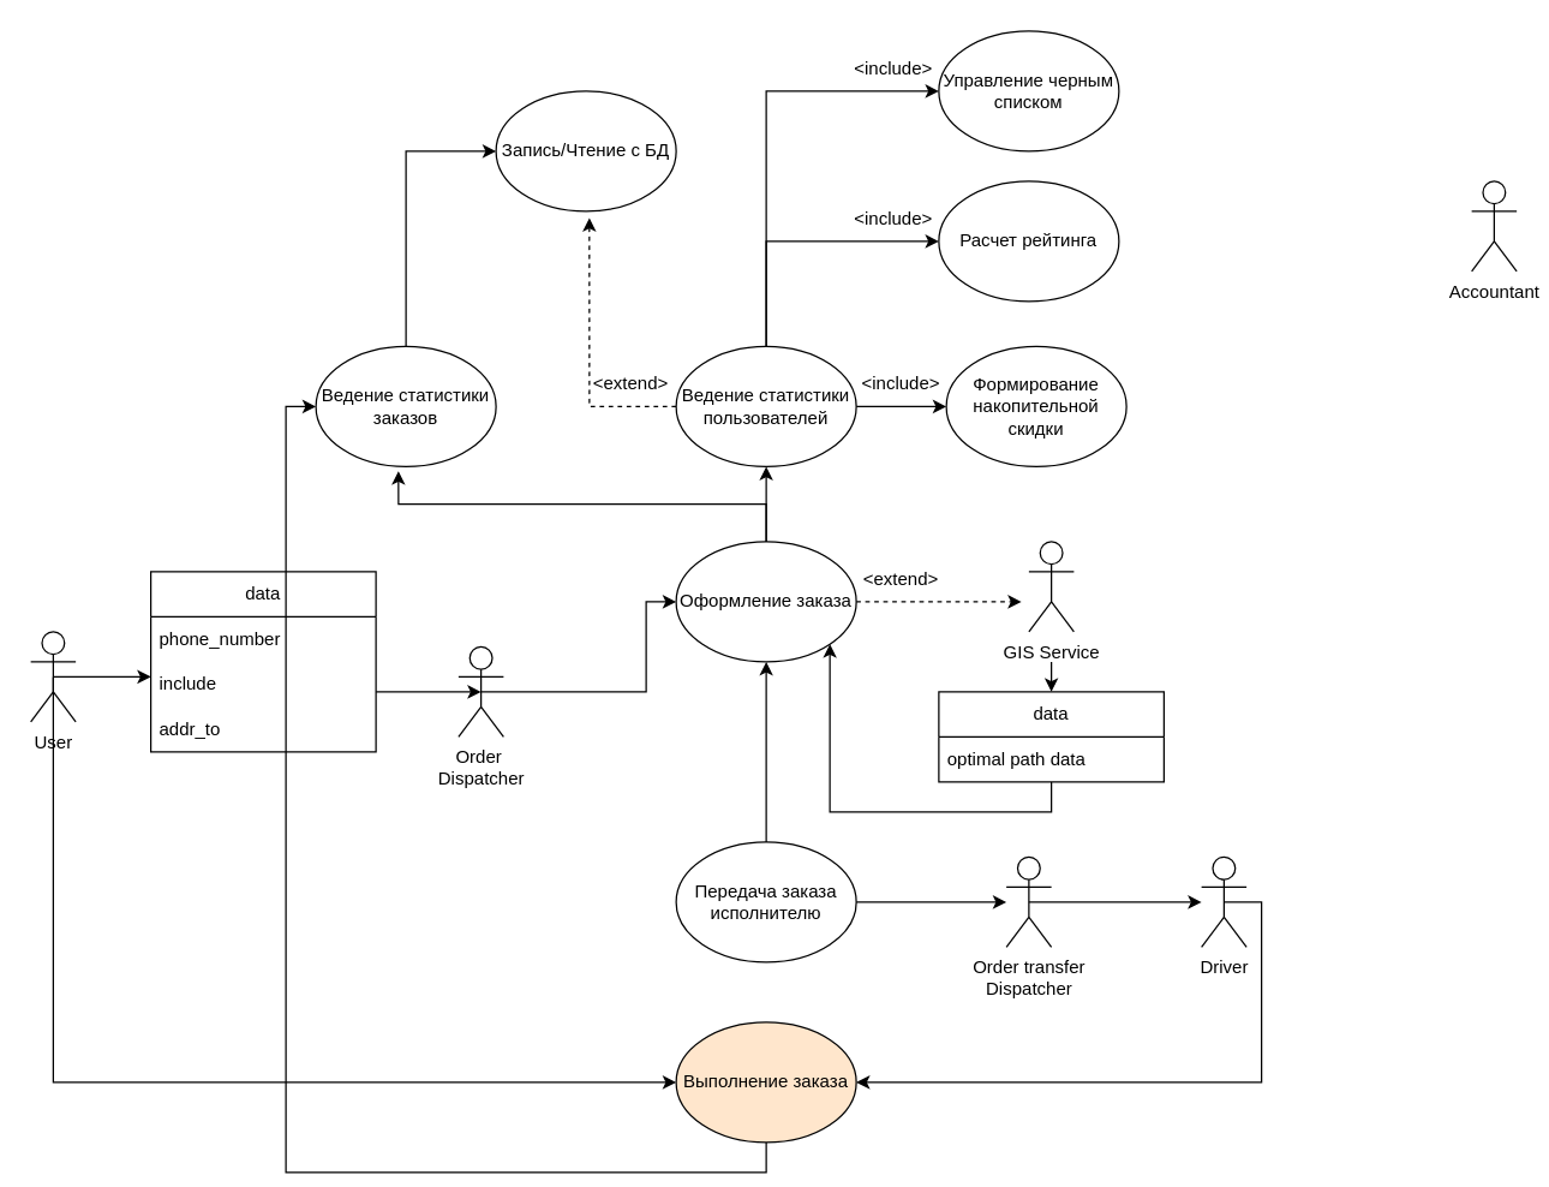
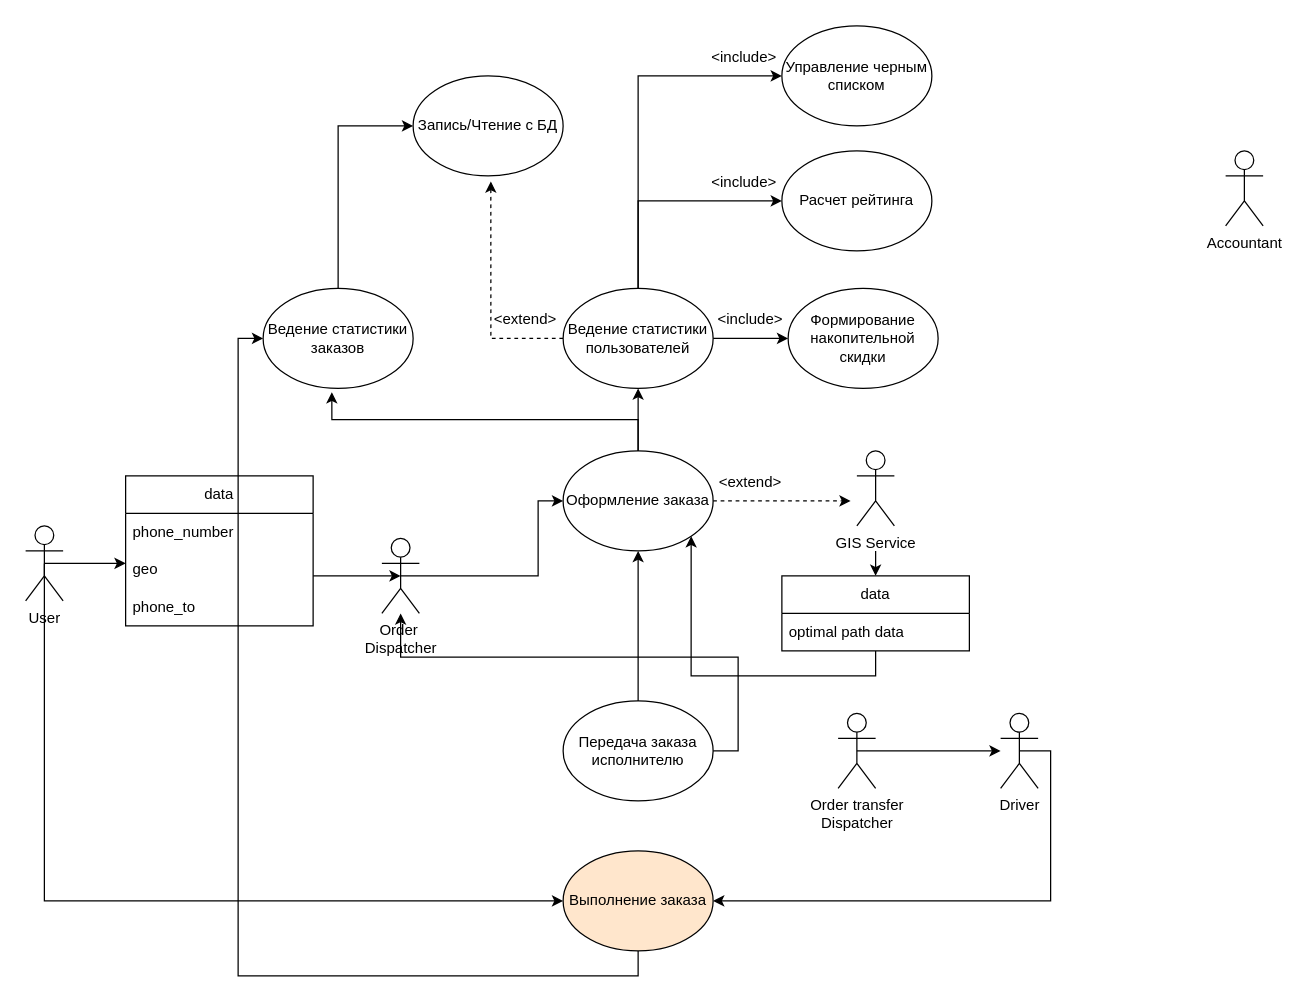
- <mxCell id="19" value="include" style="text;strokeColor=none;fillColor=none;align=left;verticalAlign=middle;spacingLeft=4;spacingRight=4;overflow=hidden;points=[[0,0.5],[1,0.5]];portConstraint=eastwest;rotatable=0;whiteSpace=wrap;html=1;" vertex="1" parent="17"><mxGeometry y="60" width="150" height="30" as="geometry" /></mxCell>
+ <mxCell id="19" value="geo" style="text;strokeColor=none;fillColor=none;align=left;verticalAlign=middle;spacingLeft=4;spacingRight=4;overflow=hidden;points=[[0,0.5],[1,0.5]];portConstraint=eastwest;rotatable=0;whiteSpace=wrap;html=1;" vertex="1" parent="17"><mxGeometry y="60" width="150" height="30" as="geometry" /></mxCell>
- <mxCell id="20" value="&lt;div&gt;addr_to&lt;/div&gt;" style="text;strokeColor=none;fillColor=none;align=left;verticalAlign=middle;spacingLeft=4;spacingRight=4;overflow=hidden;points=[[0,0.5],[1,0.5]];portConstraint=eastwest;rotatable=0;whiteSpace=wrap;html=1;" vertex="1" parent="17"><mxGeometry y="90" width="150" height="30" as="geometry" /></mxCell>
+ <mxCell id="20" value="&lt;div&gt;phone_to&lt;/div&gt;" style="text;strokeColor=none;fillColor=none;align=left;verticalAlign=middle;spacingLeft=4;spacingRight=4;overflow=hidden;points=[[0,0.5],[1,0.5]];portConstraint=eastwest;rotatable=0;whiteSpace=wrap;html=1;" vertex="1" parent="17"><mxGeometry y="90" width="150" height="30" as="geometry" /></mxCell>
- <mxCell id="41" style="edgeStyle=orthogonalEdgeStyle;rounded=0;orthogonalLoop=1;jettySize=auto;html=1;exitX=1;exitY=0.5;exitDx=0;exitDy=0;" edge="1" parent="1" source="42" target="11"><mxGeometry relative="1" as="geometry" /></mxCell>
+ <mxCell id="41" style="edgeStyle=orthogonalEdgeStyle;rounded=0;orthogonalLoop=1;jettySize=auto;html=1;exitX=1;exitY=0.5;exitDx=0;exitDy=0;" edge="1" parent="1" source="42" target="9"><mxGeometry relative="1" as="geometry" /></mxCell>
